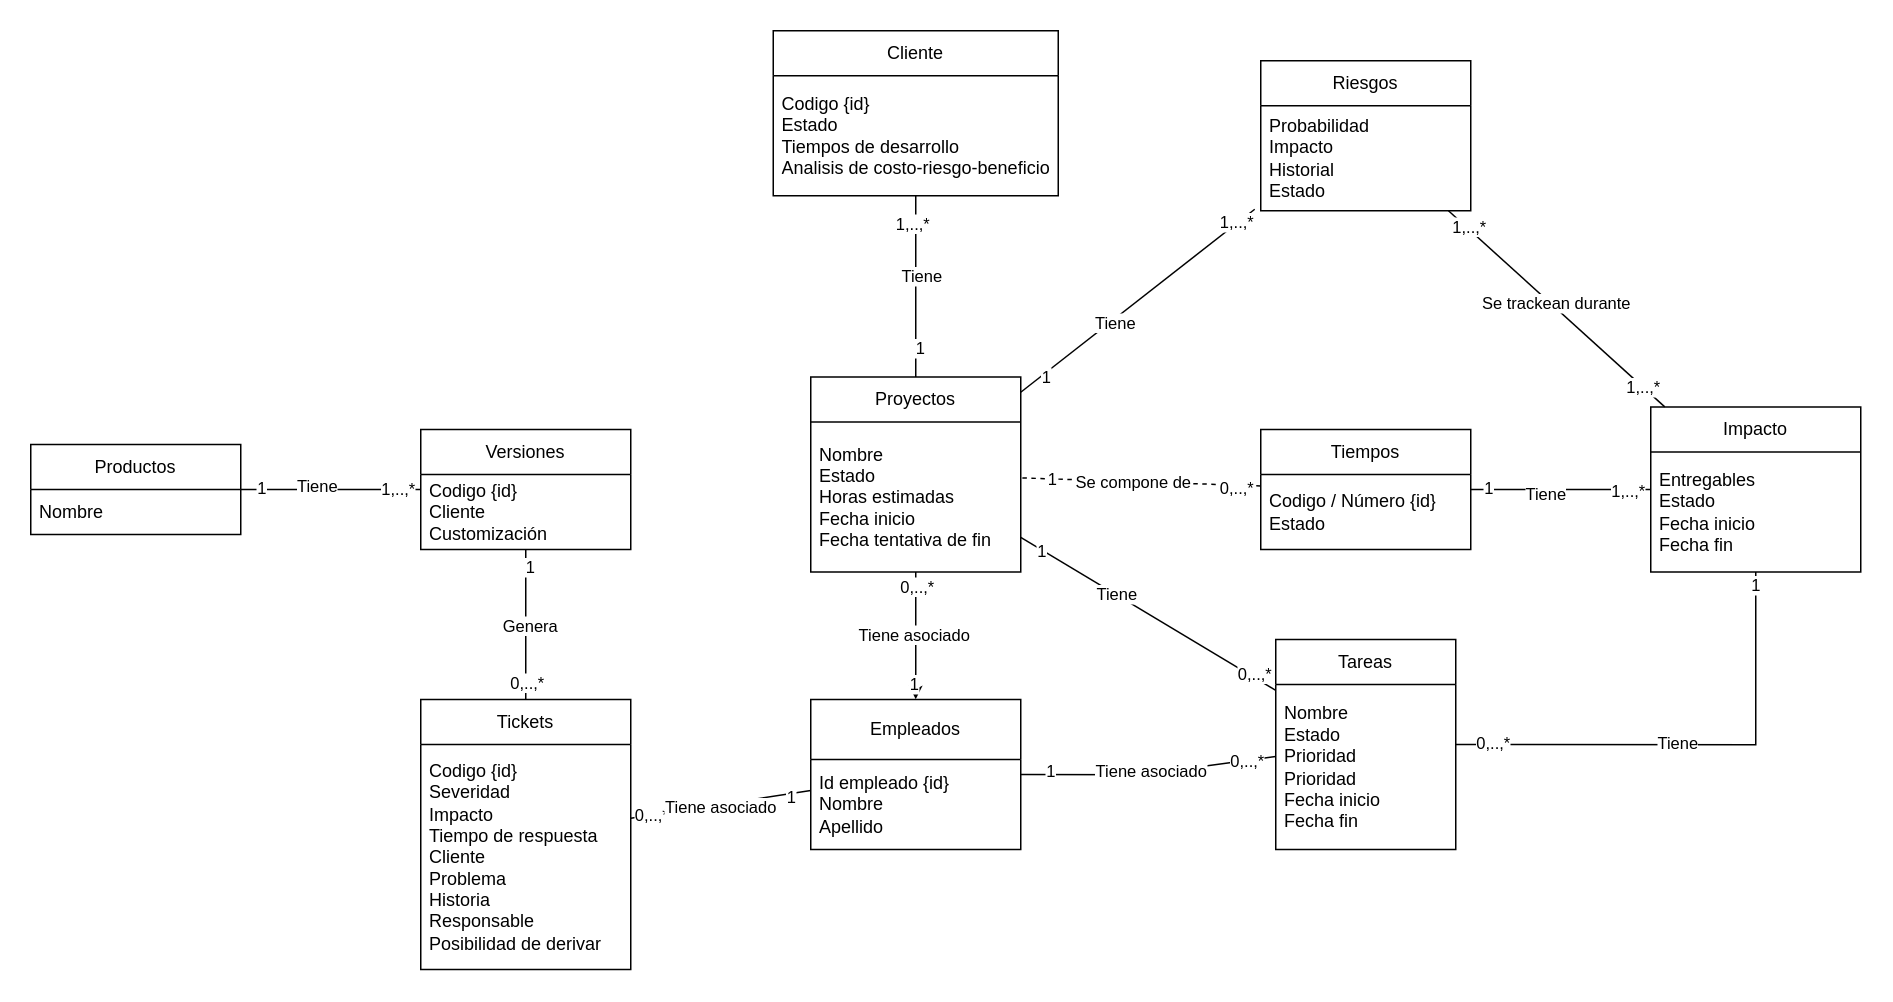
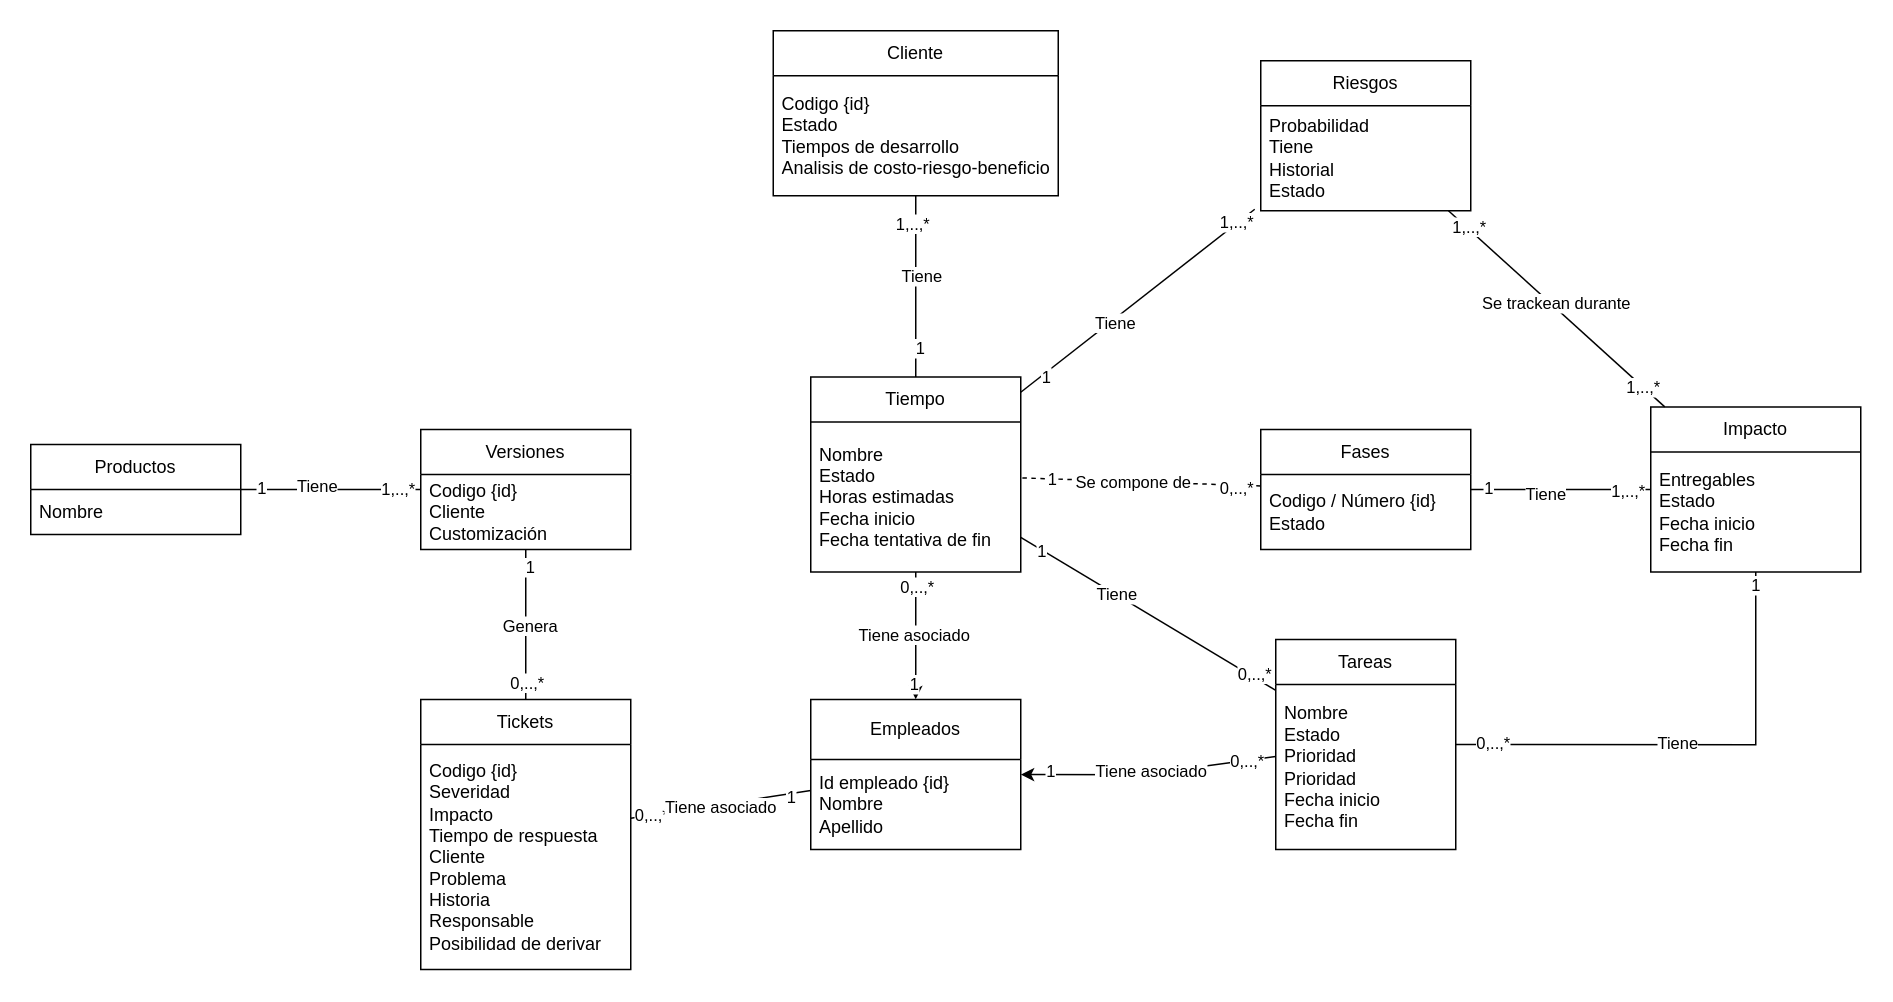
- <mxCell id="47" value="Probabilidad&lt;div&gt;Impacto&lt;/div&gt;&lt;div&gt;Historial&lt;/div&gt;&lt;div&gt;Estado&lt;/div&gt;" style="text;strokeColor=none;fillColor=none;align=left;verticalAlign=middle;spacingLeft=4;spacingRight=4;overflow=hidden;points=[[0,0.5],[1,0.5]];portConstraint=eastwest;rotatable=0;whiteSpace=wrap;html=1;" vertex="1" parent="46"><mxGeometry y="30" width="140" height="70" as="geometry" /></mxCell>
+ <mxCell id="47" value="Probabilidad&lt;div&gt;Tiene&lt;/div&gt;&lt;div&gt;Historial&lt;/div&gt;&lt;div&gt;Estado&lt;/div&gt;" style="text;strokeColor=none;fillColor=none;align=left;verticalAlign=middle;spacingLeft=4;spacingRight=4;overflow=hidden;points=[[0,0.5],[1,0.5]];portConstraint=eastwest;rotatable=0;whiteSpace=wrap;html=1;" vertex="1" parent="46"><mxGeometry y="30" width="140" height="70" as="geometry" /></mxCell>
- <mxCell id="2" value="Proyectos" style="swimlane;fontStyle=0;childLayout=stackLayout;horizontal=1;startSize=30;horizontalStack=0;resizeParent=1;resizeParentMax=0;resizeLast=0;collapsible=1;marginBottom=0;whiteSpace=wrap;html=1;" vertex="1" parent="1"><mxGeometry x="540" y="250.75" width="140" height="130" as="geometry" /></mxCell>
+ <mxCell id="2" value="Tiempo" style="swimlane;fontStyle=0;childLayout=stackLayout;horizontal=1;startSize=30;horizontalStack=0;resizeParent=1;resizeParentMax=0;resizeLast=0;collapsible=1;marginBottom=0;whiteSpace=wrap;html=1;" vertex="1" parent="1"><mxGeometry x="540" y="250.75" width="140" height="130" as="geometry" /></mxCell>
- <mxCell id="4" value="Tiempos" style="swimlane;fontStyle=0;childLayout=stackLayout;horizontal=1;startSize=30;horizontalStack=0;resizeParent=1;resizeParentMax=0;resizeLast=0;collapsible=1;marginBottom=0;whiteSpace=wrap;html=1;" vertex="1" parent="1"><mxGeometry x="840" y="285.75" width="140" height="80" as="geometry" /></mxCell>
+ <mxCell id="4" value="Fases" style="swimlane;fontStyle=0;childLayout=stackLayout;horizontal=1;startSize=30;horizontalStack=0;resizeParent=1;resizeParentMax=0;resizeLast=0;collapsible=1;marginBottom=0;whiteSpace=wrap;html=1;" vertex="1" parent="1"><mxGeometry x="840" y="285.75" width="140" height="80" as="geometry" /></mxCell>
- <mxCell id="58" value="" style="endArrow=none;html=1;rounded=0;" edge="1" parent="1" source="8" target="56"><mxGeometry width="50" height="50" relative="1" as="geometry"><mxPoint x="910" y="550.75" as="sourcePoint" /><mxPoint x="1197" y="550.75" as="targetPoint" /><Array as="points"><mxPoint x="760" y="516" /></Array></mxGeometry></mxCell>
+ <mxCell id="58" value="" style="endArrow=classic;html=1;rounded=0;" edge="1" parent="1" source="8" target="56"><mxGeometry width="50" height="50" relative="1" as="geometry"><mxPoint x="910" y="550.75" as="sourcePoint" /><mxPoint x="1197" y="550.75" as="targetPoint" /><Array as="points"><mxPoint x="760" y="516" /></Array></mxGeometry></mxCell>
